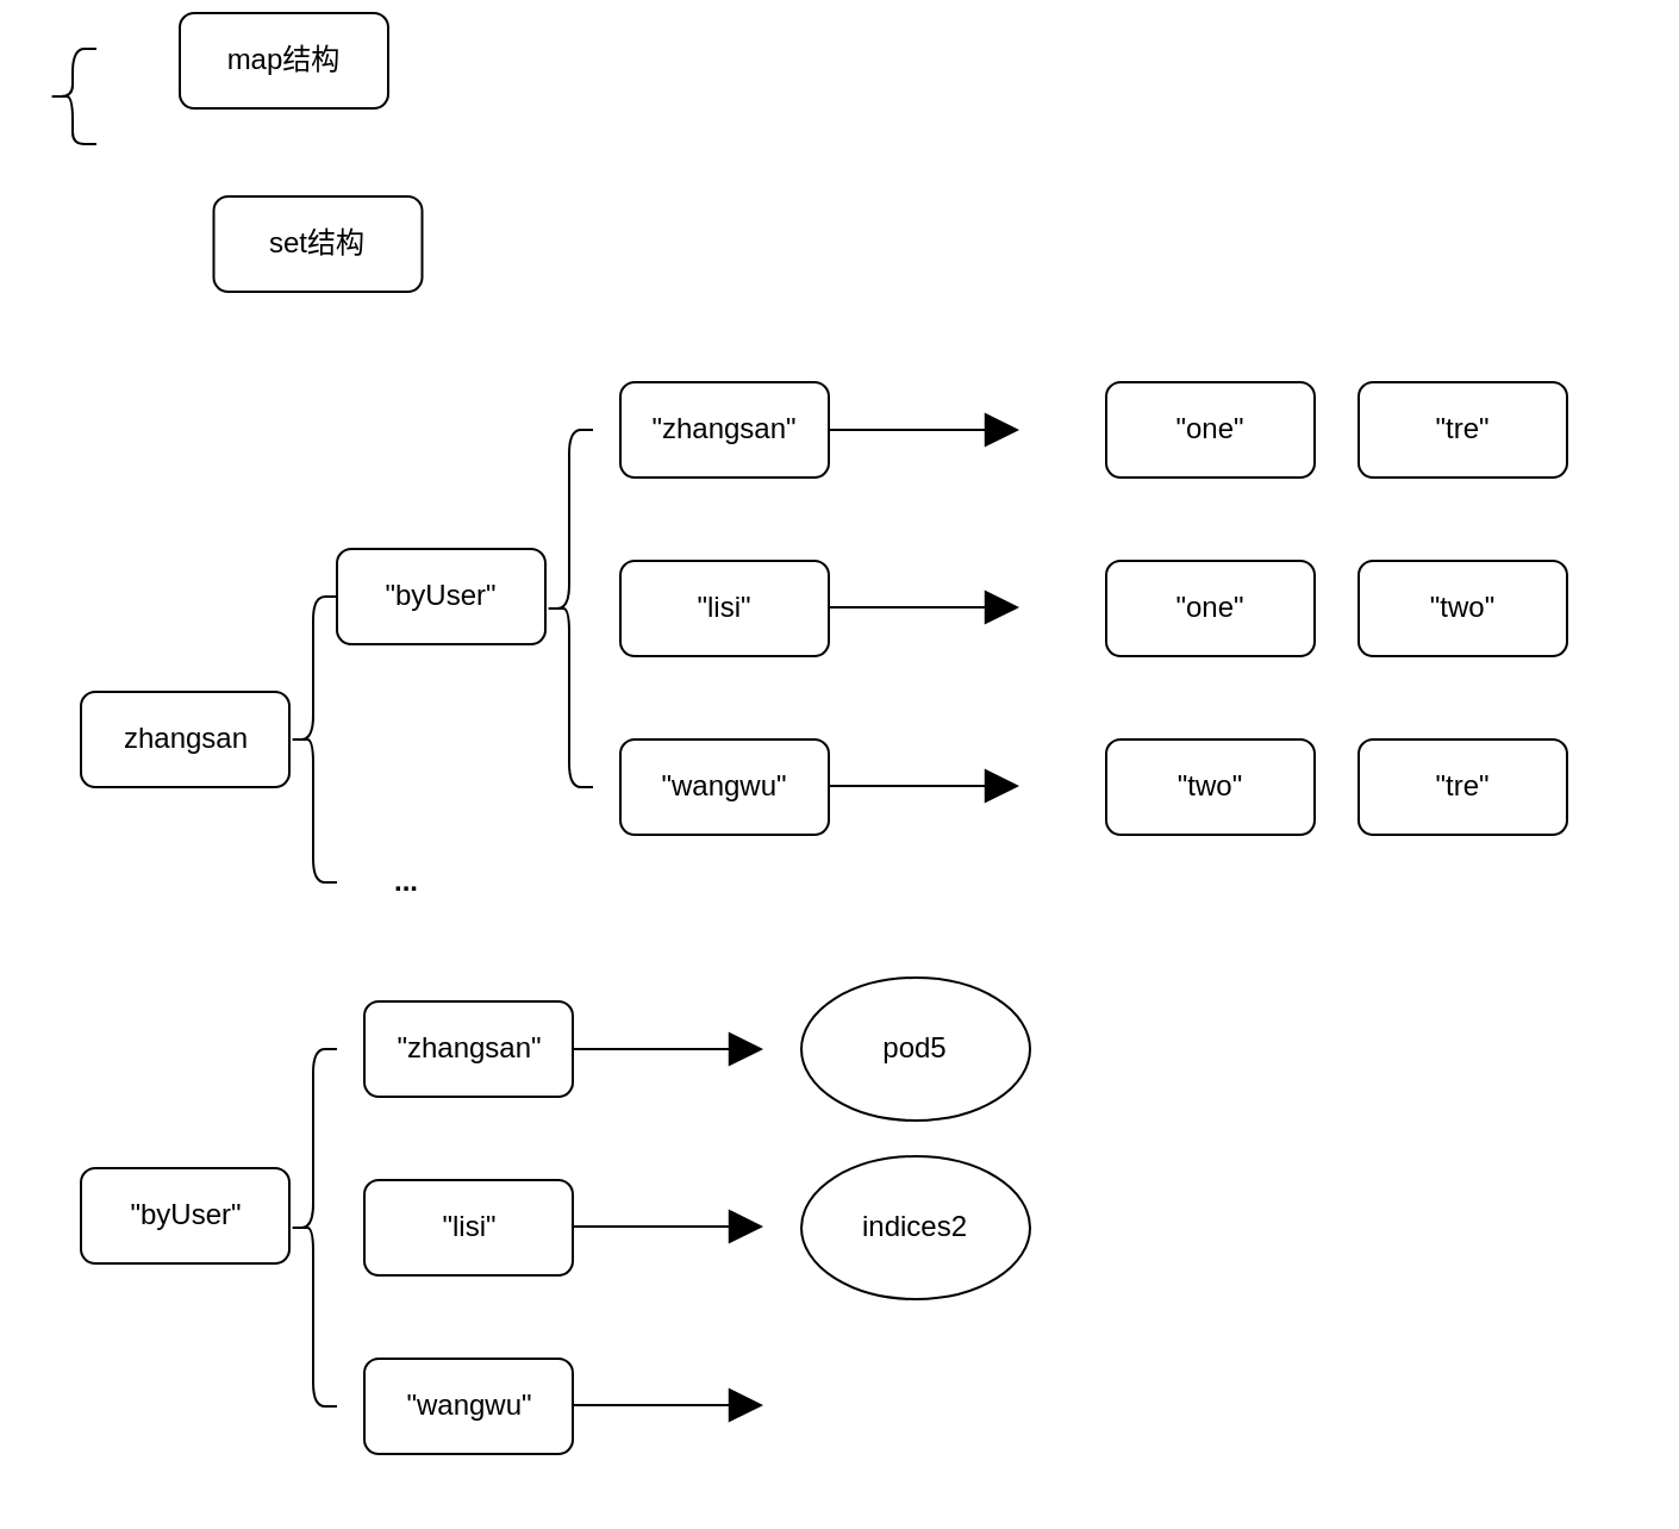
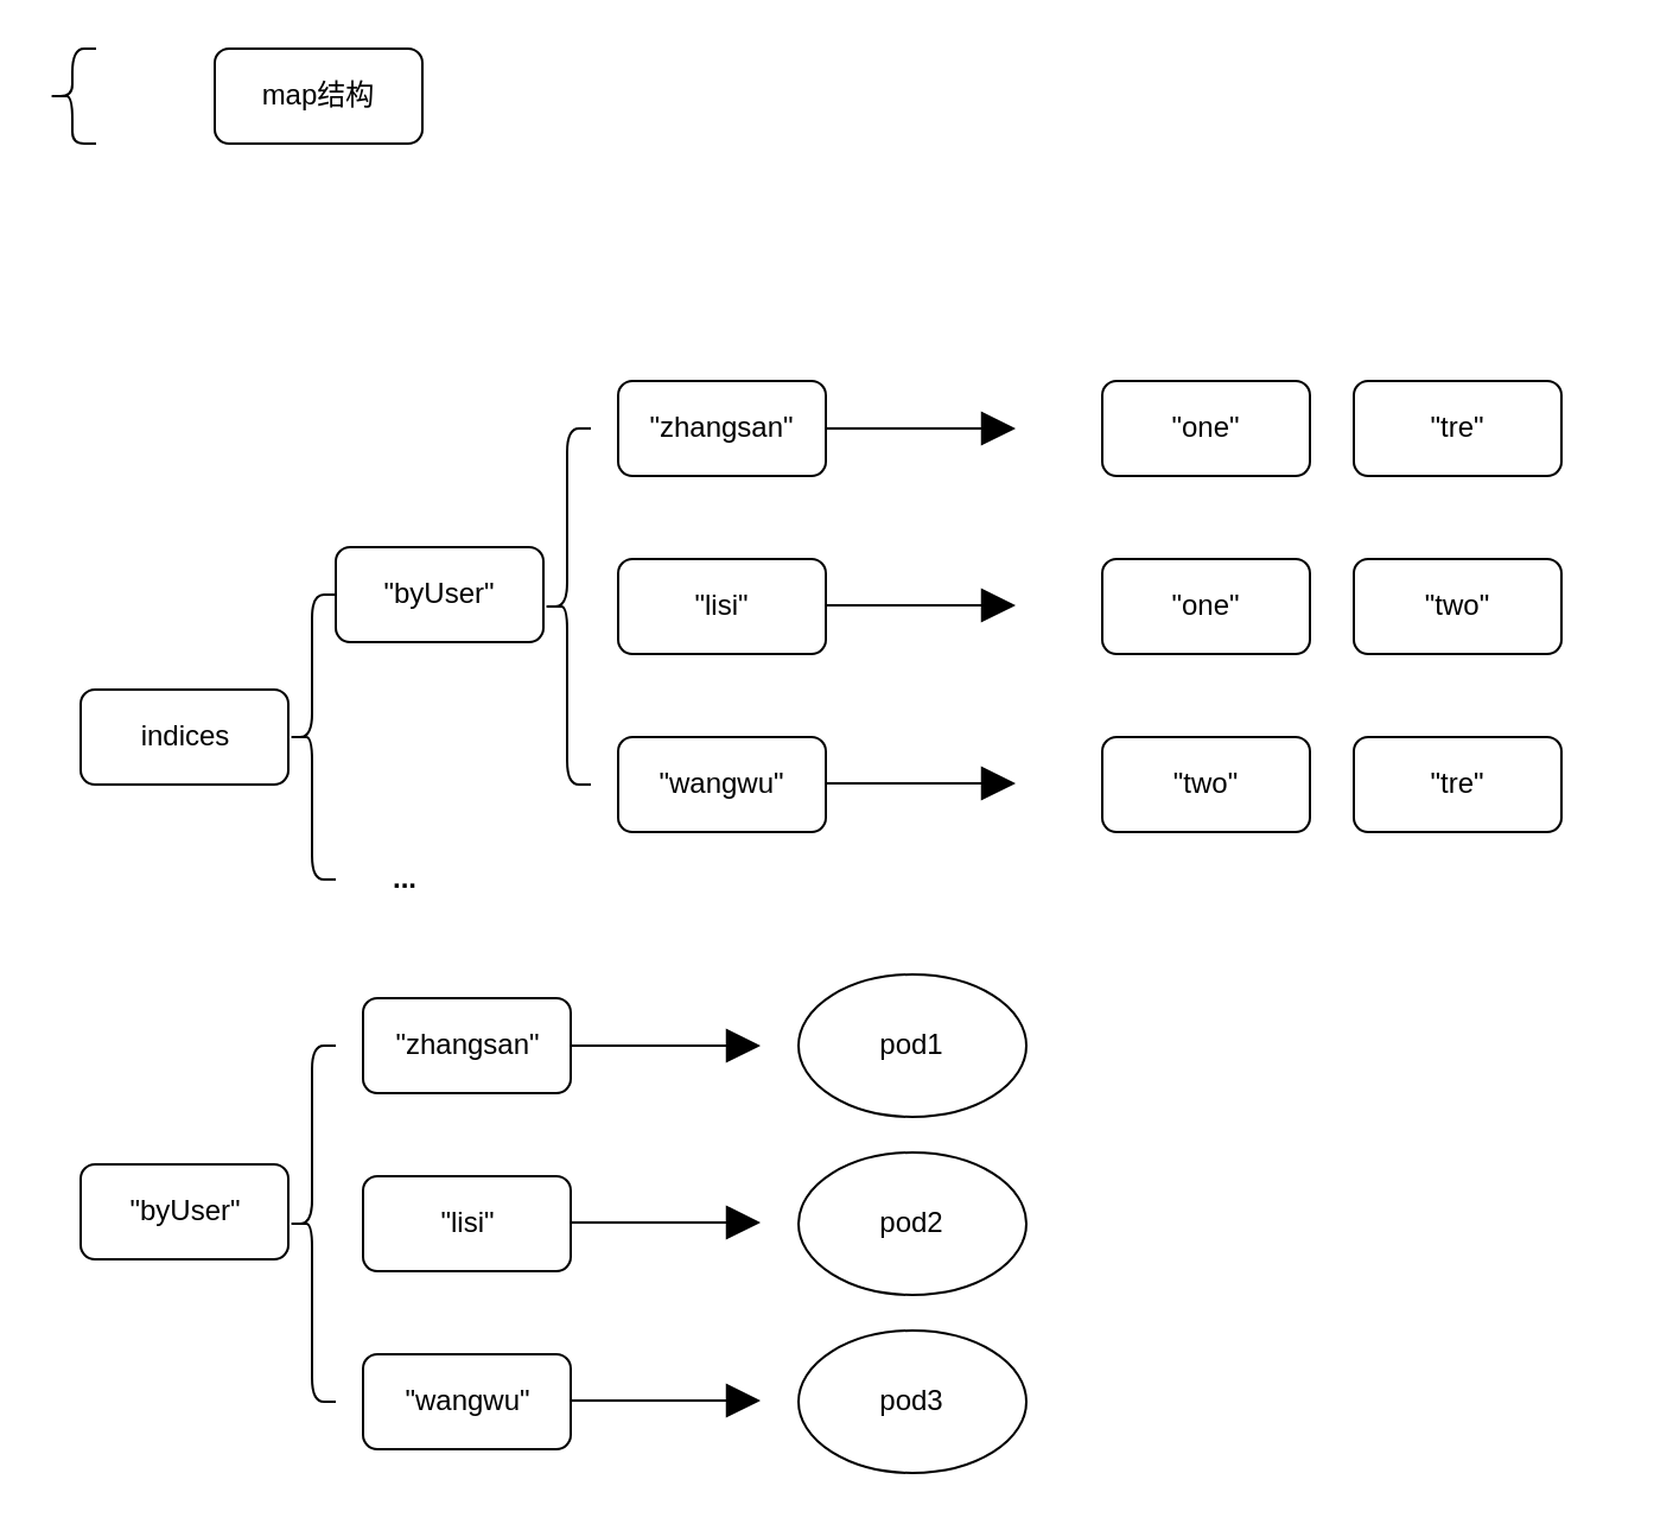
- <mxCell id="7" value="map结构" style="rounded=1;whiteSpace=wrap;html=1;" vertex="1" parent="1"><mxGeometry x="75" y="5" width="87.5" height="40" as="geometry" /></mxCell>
+ <mxCell id="7" value="map结构" style="rounded=1;whiteSpace=wrap;html=1;" vertex="1" parent="1"><mxGeometry x="90" y="20" width="87.5" height="40" as="geometry" /></mxCell>
- <mxCell id="8" value="set结构" style="rounded=1;whiteSpace=wrap;html=1;" vertex="1" parent="1"><mxGeometry x="89.25" y="82" width="87.5" height="40" as="geometry" /></mxCell>
- <mxCell id="9" value="zhangsan" style="rounded=1;whiteSpace=wrap;html=1;" vertex="1" parent="1"><mxGeometry x="33.5" y="290" width="87.5" height="40" as="geometry" /></mxCell>
+ <mxCell id="9" value="indices" style="rounded=1;whiteSpace=wrap;html=1;" vertex="1" parent="1"><mxGeometry x="33.5" y="290" width="87.5" height="40" as="geometry" /></mxCell>
- <mxCell id="38" value="pod5" style="ellipse;whiteSpace=wrap;html=1;" vertex="1" parent="1"><mxGeometry x="336" y="410" width="96" height="60" as="geometry" /></mxCell>
+ <mxCell id="38" value="pod1" style="ellipse;whiteSpace=wrap;html=1;" vertex="1" parent="1"><mxGeometry x="336" y="410" width="96" height="60" as="geometry" /></mxCell>
- <mxCell id="39" value="indices2" style="ellipse;whiteSpace=wrap;html=1;" vertex="1" parent="1"><mxGeometry x="336" y="485" width="96" height="60" as="geometry" /></mxCell>
+ <mxCell id="39" value="pod2" style="ellipse;whiteSpace=wrap;html=1;" vertex="1" parent="1"><mxGeometry x="336" y="485" width="96" height="60" as="geometry" /></mxCell>
+ <mxCell id="40" value="pod3" style="ellipse;whiteSpace=wrap;html=1;" vertex="1" parent="1"><mxGeometry x="336" y="560" width="96" height="60" as="geometry" /></mxCell>
